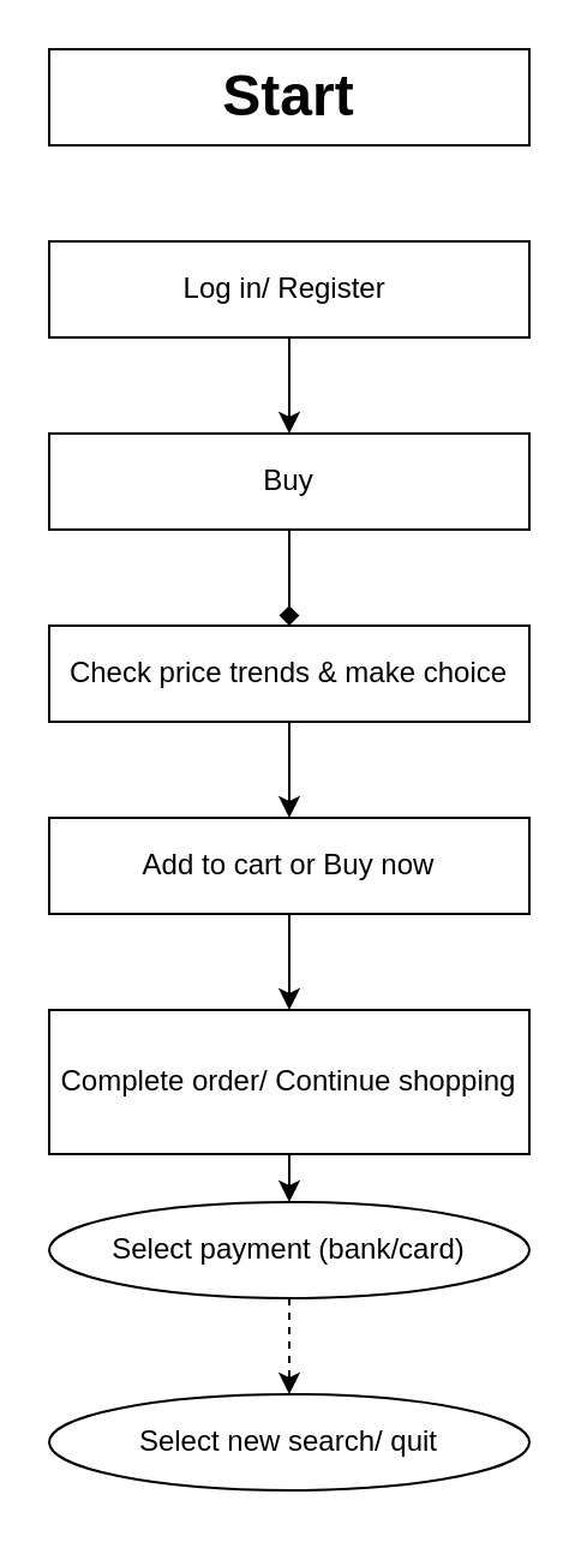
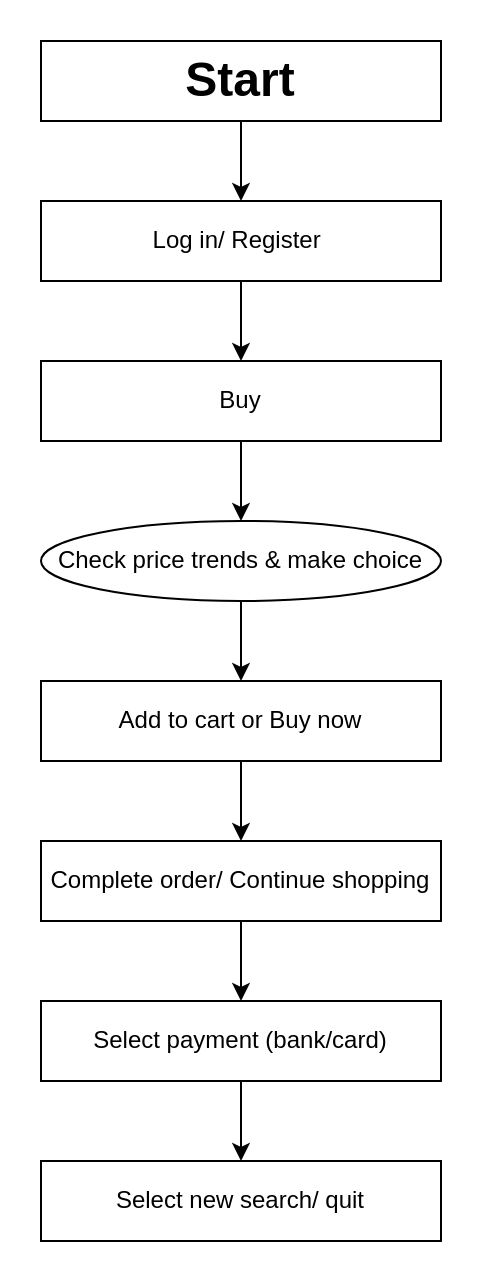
+ <mxCell id="10" value="" style="endArrow=classic;html=1;rounded=0;exitX=0.5;exitY=1;exitDx=0;exitDy=0;entryX=0.5;entryY=0;entryDx=0;entryDy=0;" edge="1" parent="1" source="2" target="3"><mxGeometry width="50" height="50" relative="1" as="geometry"><mxPoint x="90" y="330" as="sourcePoint" /><mxPoint x="140" y="280" as="targetPoint" /></mxGeometry></mxCell>
- <mxCell id="12" value="" style="endArrow=diamond;html=1;rounded=0;exitX=0.5;exitY=1;exitDx=0;exitDy=0;entryX=0.5;entryY=0;entryDx=0;entryDy=0;" edge="1" parent="1" source="4" target="5"><mxGeometry width="50" height="50" relative="1" as="geometry"><mxPoint x="90" y="330" as="sourcePoint" /><mxPoint x="140" y="280" as="targetPoint" /></mxGeometry></mxCell>
+ <mxCell id="12" value="" style="endArrow=classic;html=1;rounded=0;exitX=0.5;exitY=1;exitDx=0;exitDy=0;entryX=0.5;entryY=0;entryDx=0;entryDy=0;" edge="1" parent="1" source="4" target="5"><mxGeometry width="50" height="50" relative="1" as="geometry"><mxPoint x="90" y="330" as="sourcePoint" /><mxPoint x="140" y="280" as="targetPoint" /></mxGeometry></mxCell>
- <mxCell id="5" value="Check price trends &amp;amp; make choice" style="rounded=0;whiteSpace=wrap;html=1;" vertex="1" parent="1"><mxGeometry x="20" y="260" width="200" height="40" as="geometry" /></mxCell>
+ <mxCell id="5" value="Check price trends &amp;amp; make choice" style="ellipse;whiteSpace=wrap;html=1;" vertex="1" parent="1"><mxGeometry x="20" y="260" width="200" height="40" as="geometry" /></mxCell>
- <mxCell id="7" value="Complete order/ Continue shopping" style="rounded=0;whiteSpace=wrap;html=1;" vertex="1" parent="1"><mxGeometry x="20" y="420" width="200" height="60" as="geometry" /></mxCell>
+ <mxCell id="7" value="Complete order/ Continue shopping" style="rounded=0;whiteSpace=wrap;html=1;" vertex="1" parent="1"><mxGeometry x="20" y="420" width="200" height="40" as="geometry" /></mxCell>
- <mxCell id="8" value="Select payment (bank/card)" style="ellipse;whiteSpace=wrap;html=1;" vertex="1" parent="1"><mxGeometry x="20" y="500" width="200" height="40" as="geometry" /></mxCell>
+ <mxCell id="8" value="Select payment (bank/card)" style="rounded=0;whiteSpace=wrap;html=1;" vertex="1" parent="1"><mxGeometry x="20" y="500" width="200" height="40" as="geometry" /></mxCell>
- <mxCell id="16" value="" style="endArrow=classic;html=1;rounded=0;entryX=0.5;entryY=0;entryDx=0;entryDy=0;exitX=0.5;exitY=1;exitDx=0;exitDy=0;dashed=1;" edge="1" parent="1" source="8" target="9"><mxGeometry width="50" height="50" relative="1" as="geometry"><mxPoint x="90" y="330" as="sourcePoint" /><mxPoint x="140" y="280" as="targetPoint" /></mxGeometry></mxCell>
+ <mxCell id="16" value="" style="endArrow=classic;html=1;rounded=0;entryX=0.5;entryY=0;entryDx=0;entryDy=0;exitX=0.5;exitY=1;exitDx=0;exitDy=0;" edge="1" parent="1" source="8" target="9"><mxGeometry width="50" height="50" relative="1" as="geometry"><mxPoint x="90" y="330" as="sourcePoint" /><mxPoint x="140" y="280" as="targetPoint" /></mxGeometry></mxCell>
- <mxCell id="9" value="Select new search/ quit" style="ellipse;whiteSpace=wrap;html=1;" vertex="1" parent="1"><mxGeometry x="20" y="580" width="200" height="40" as="geometry" /></mxCell>
+ <mxCell id="9" value="Select new search/ quit" style="rounded=0;whiteSpace=wrap;html=1;" vertex="1" parent="1"><mxGeometry x="20" y="580" width="200" height="40" as="geometry" /></mxCell>
